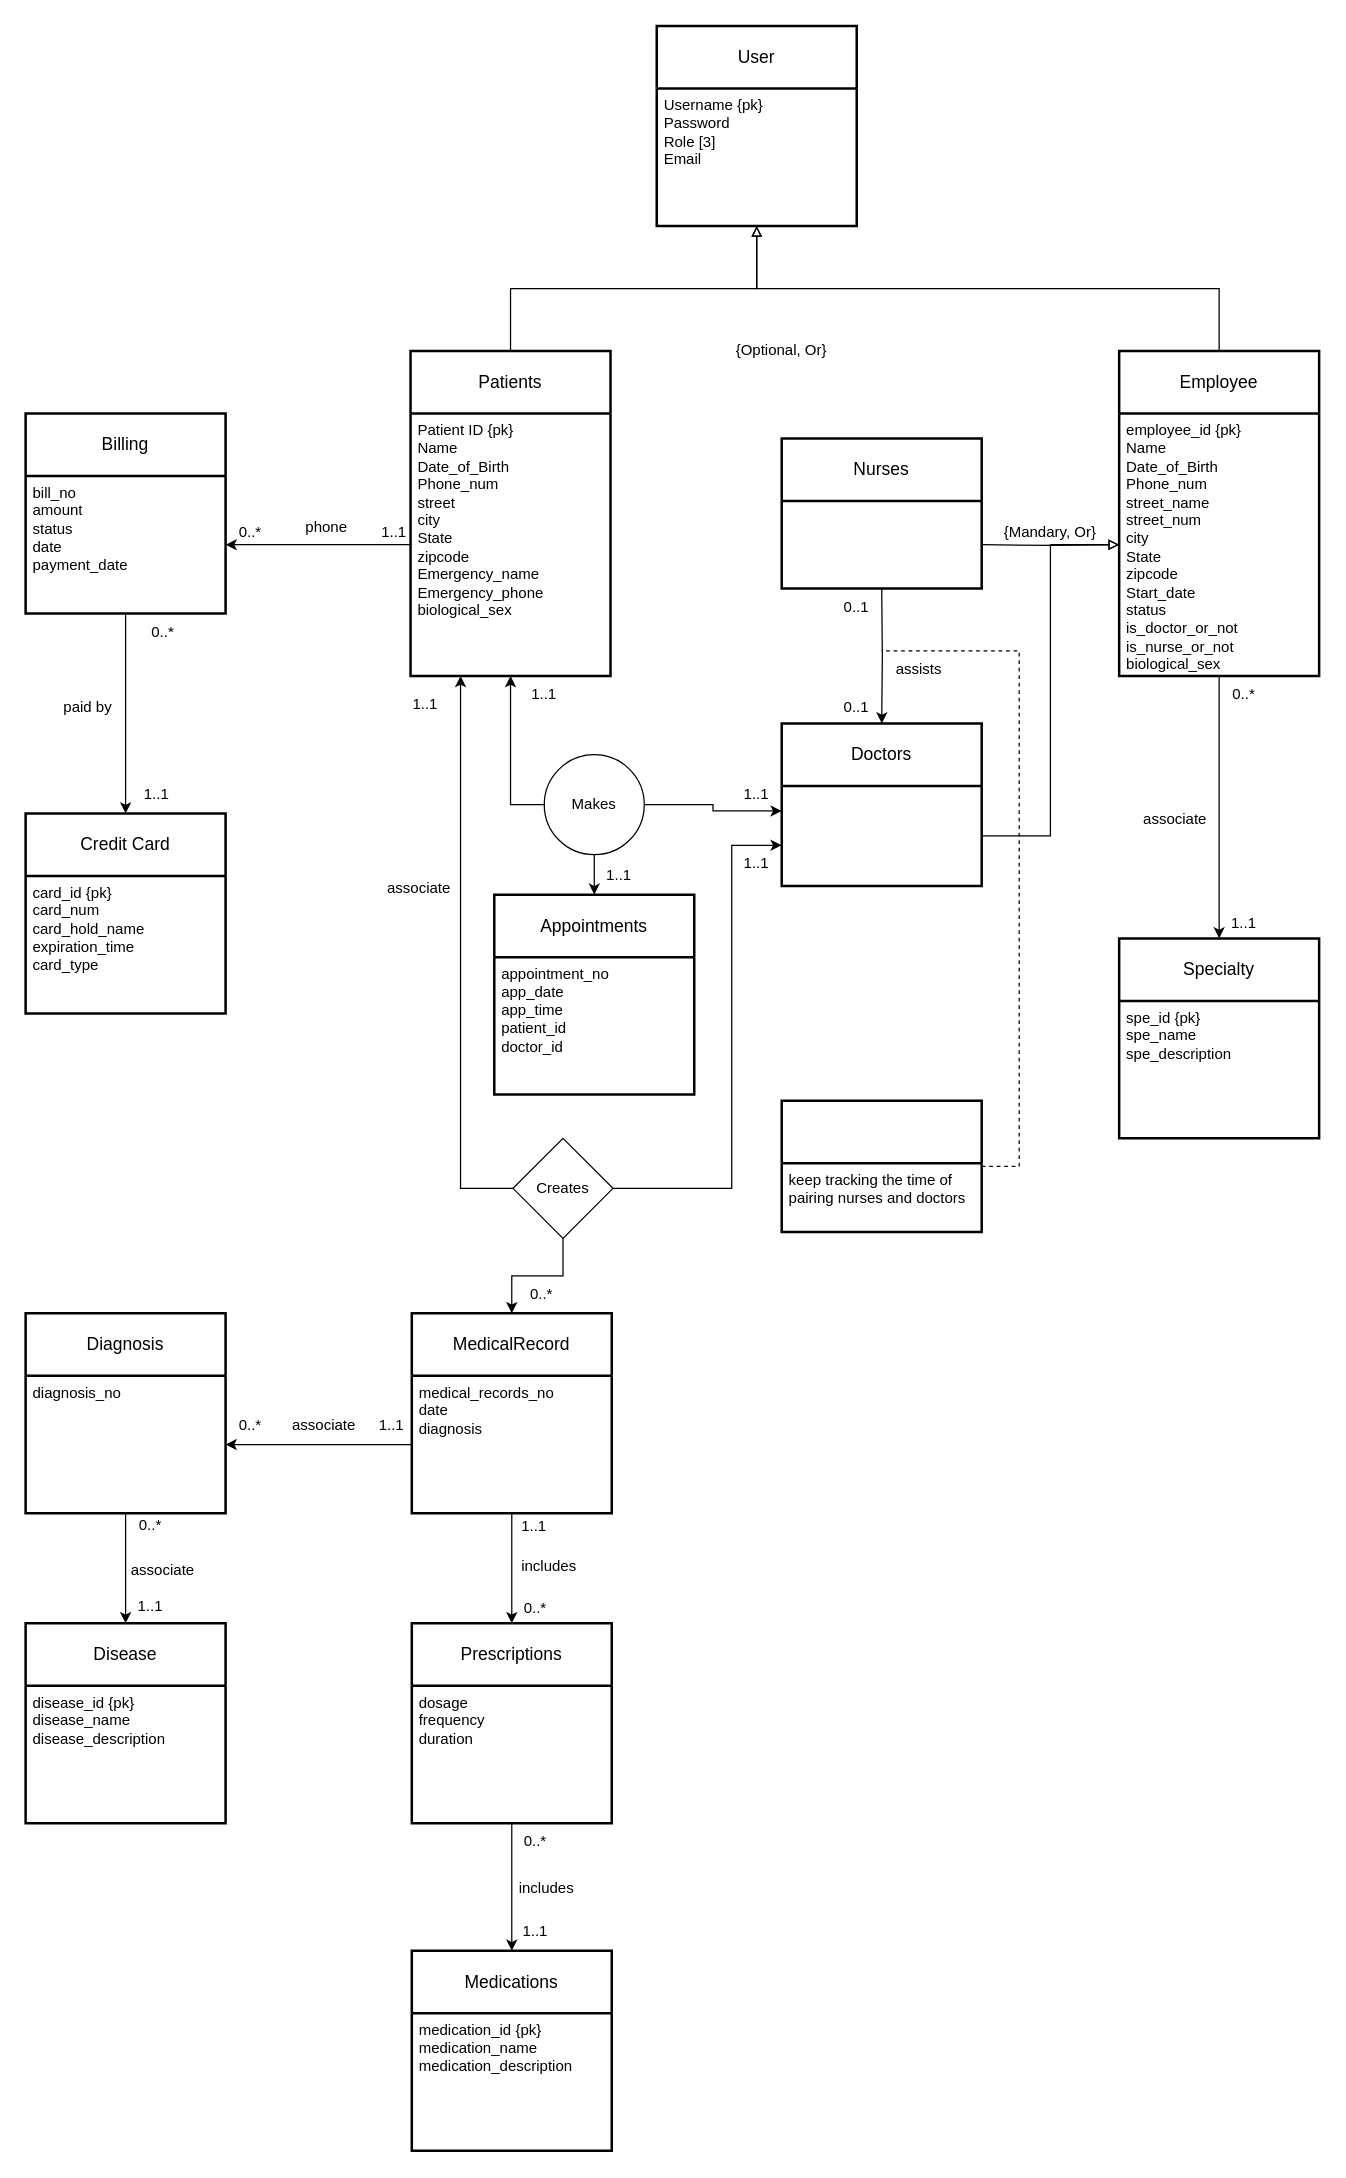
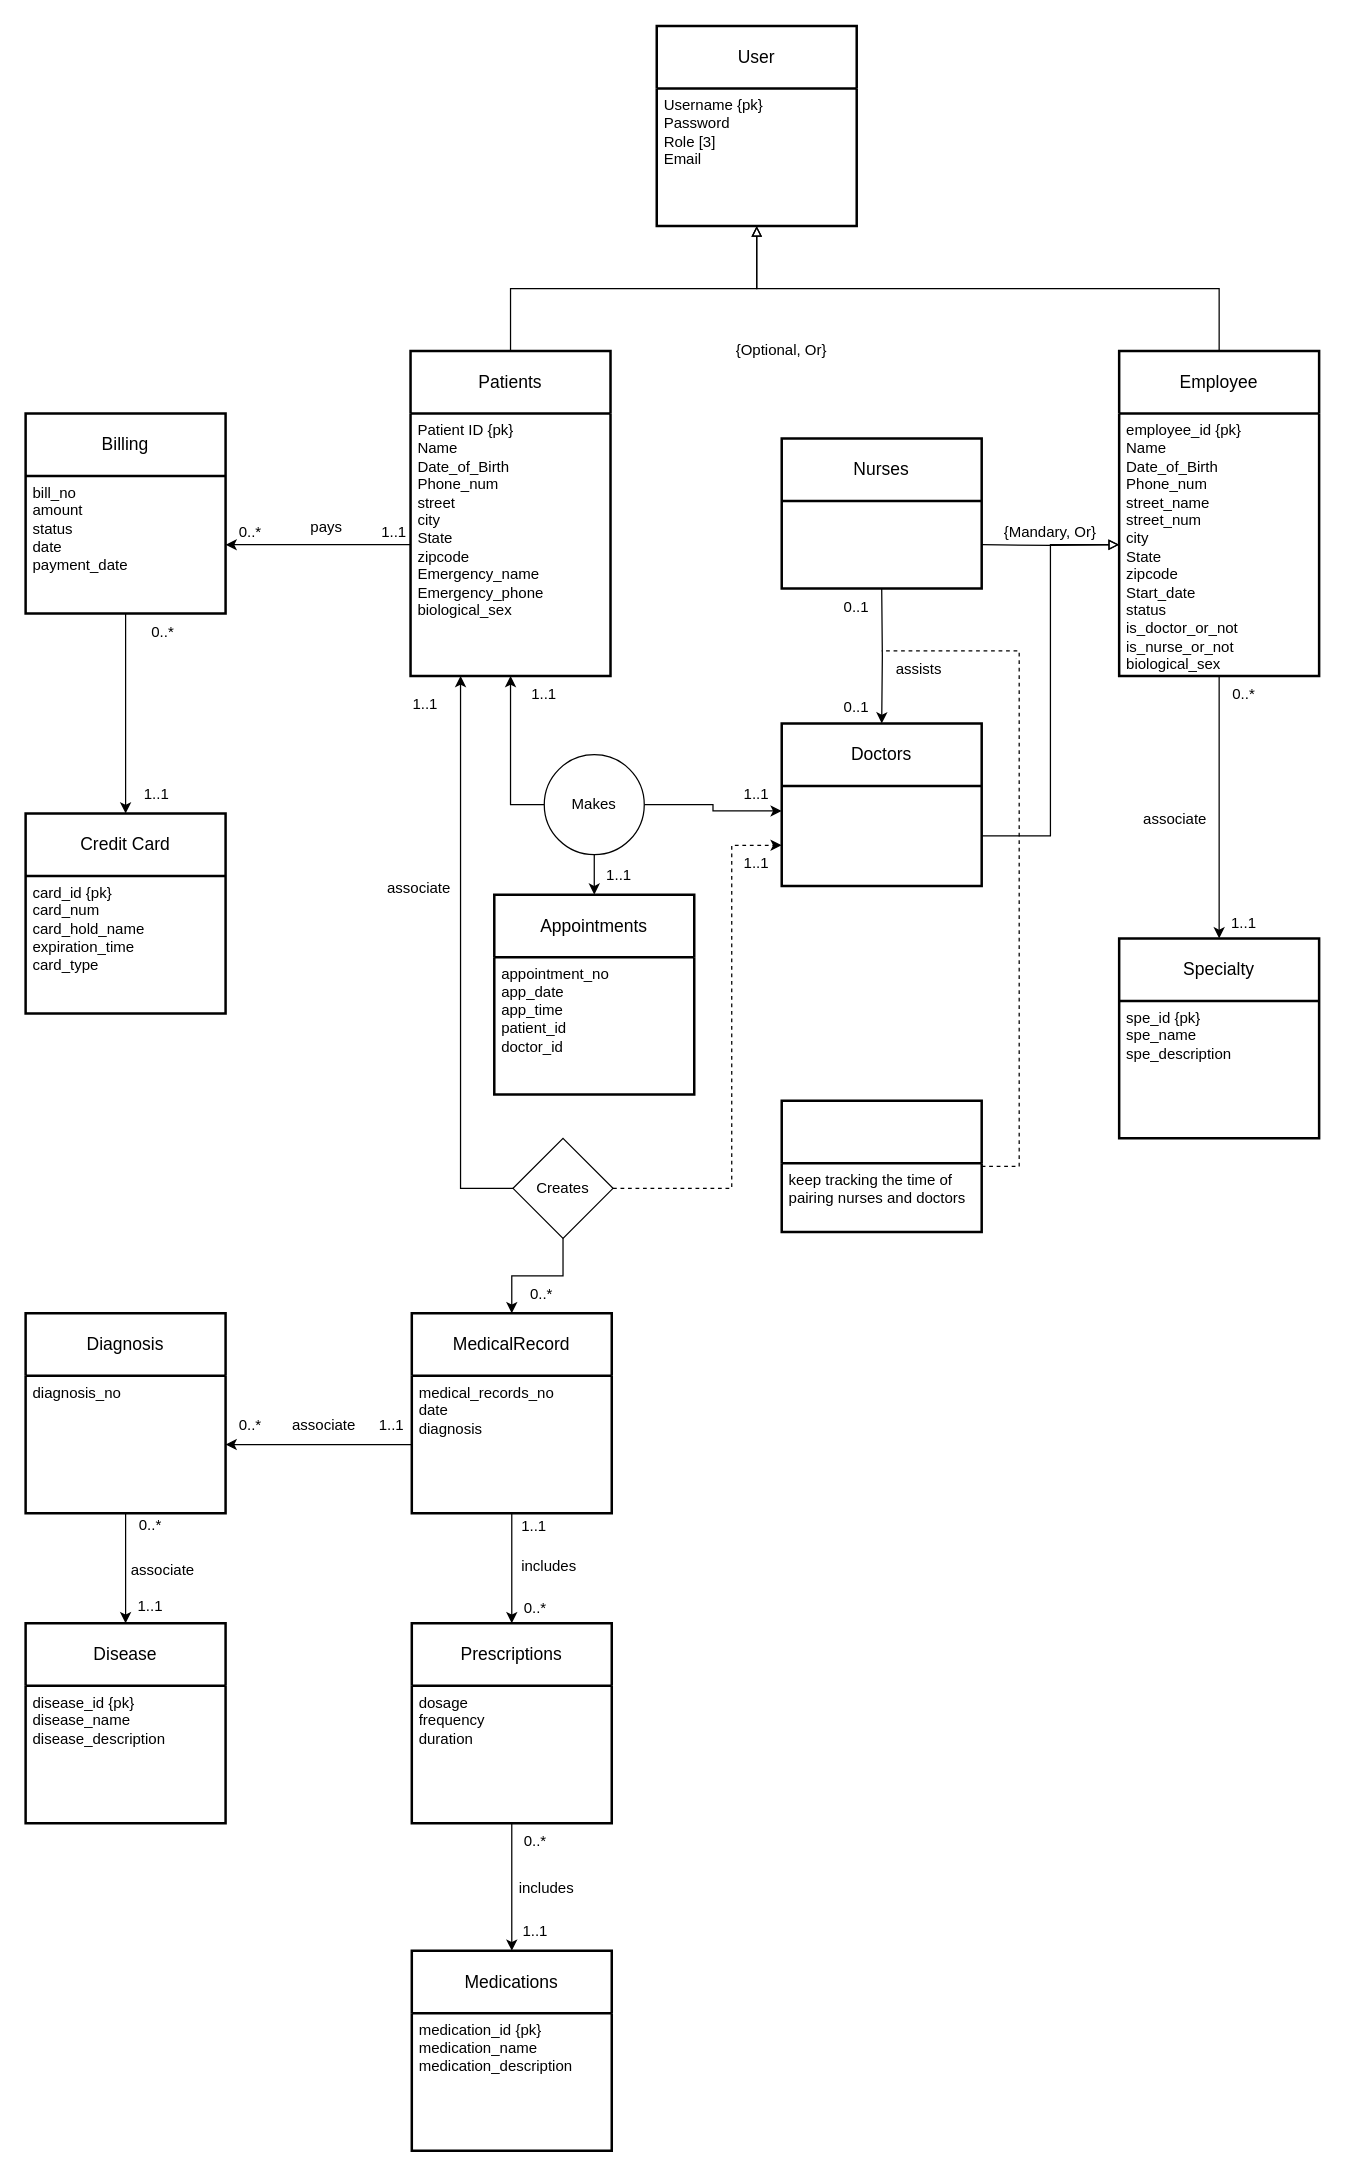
- <mxCell id="60" value="phone" style="text;html=1;strokeColor=none;fillColor=none;align=center;verticalAlign=middle;whiteSpace=wrap;rounded=0;" parent="1" vertex="1"><mxGeometry x="231" y="406" width="60" height="30" as="geometry" /></mxCell>
+ <mxCell id="60" value="pays" style="text;html=1;strokeColor=none;fillColor=none;align=center;verticalAlign=middle;whiteSpace=wrap;rounded=0;" parent="1" vertex="1"><mxGeometry x="231" y="406" width="60" height="30" as="geometry" /></mxCell>
- <mxCell id="62" value="paid by" style="text;html=1;strokeColor=none;fillColor=none;align=center;verticalAlign=middle;whiteSpace=wrap;rounded=0;" parent="1" vertex="1"><mxGeometry x="40" y="550" width="60" height="30" as="geometry" /></mxCell>
- <mxCell id="87" style="edgeStyle=orthogonalEdgeStyle;rounded=0;orthogonalLoop=1;jettySize=auto;html=1;exitX=1;exitY=0.5;exitDx=0;exitDy=0;entryX=0;entryY=0.75;entryDx=0;entryDy=0;" edge="1" parent="1" source="89" target="9"><mxGeometry relative="1" as="geometry"><Array as="points"><mxPoint x="585" y="950" /><mxPoint x="585" y="676" /></Array></mxGeometry></mxCell>
+ <mxCell id="87" style="edgeStyle=orthogonalEdgeStyle;rounded=0;orthogonalLoop=1;jettySize=auto;html=1;exitX=1;exitY=0.5;exitDx=0;exitDy=0;entryX=0;entryY=0.75;entryDx=0;entryDy=0;dashed=1;" edge="1" parent="1" source="89" target="9"><mxGeometry relative="1" as="geometry"><Array as="points"><mxPoint x="585" y="950" /><mxPoint x="585" y="676" /></Array></mxGeometry></mxCell>
